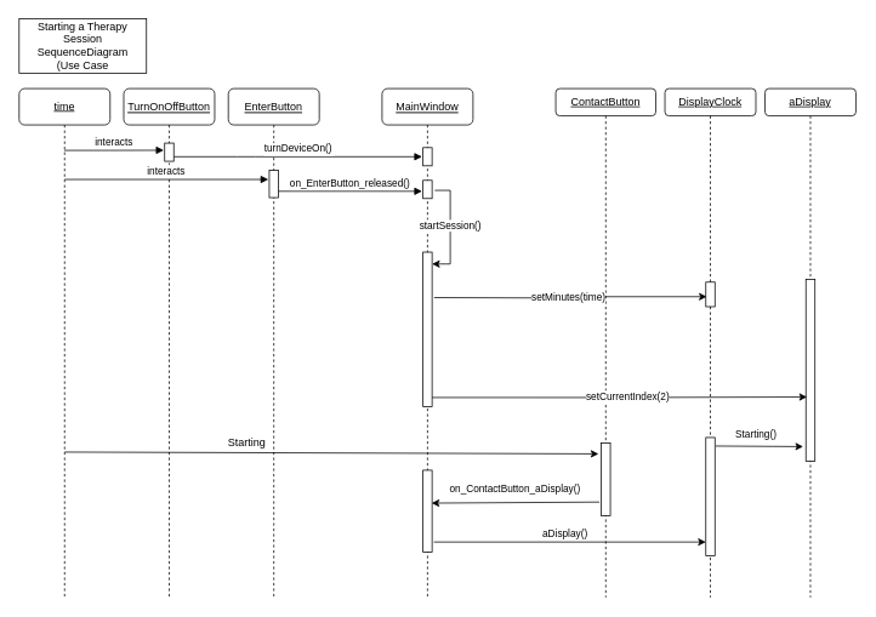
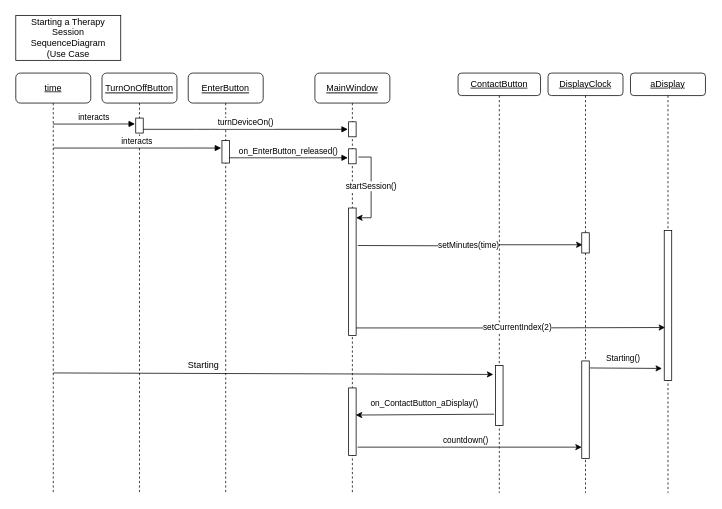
- <mxCell id="4" value="aDisplay()" style="text;html=1;align=center;verticalAlign=middle;resizable=0;points=[];autosize=1;strokeColor=none;fillColor=none;fontSize=11;fontFamily=Helvetica;" parent="2" vertex="1"><mxGeometry x="-30" y="480" width="80" height="20" as="geometry" /></mxCell>
+ <mxCell id="4" value="countdown()" style="text;html=1;align=center;verticalAlign=middle;resizable=0;points=[];autosize=1;strokeColor=none;fillColor=none;fontSize=11;fontFamily=Helvetica;" parent="2" vertex="1"><mxGeometry x="-30" y="480" width="80" height="20" as="geometry" /></mxCell>
